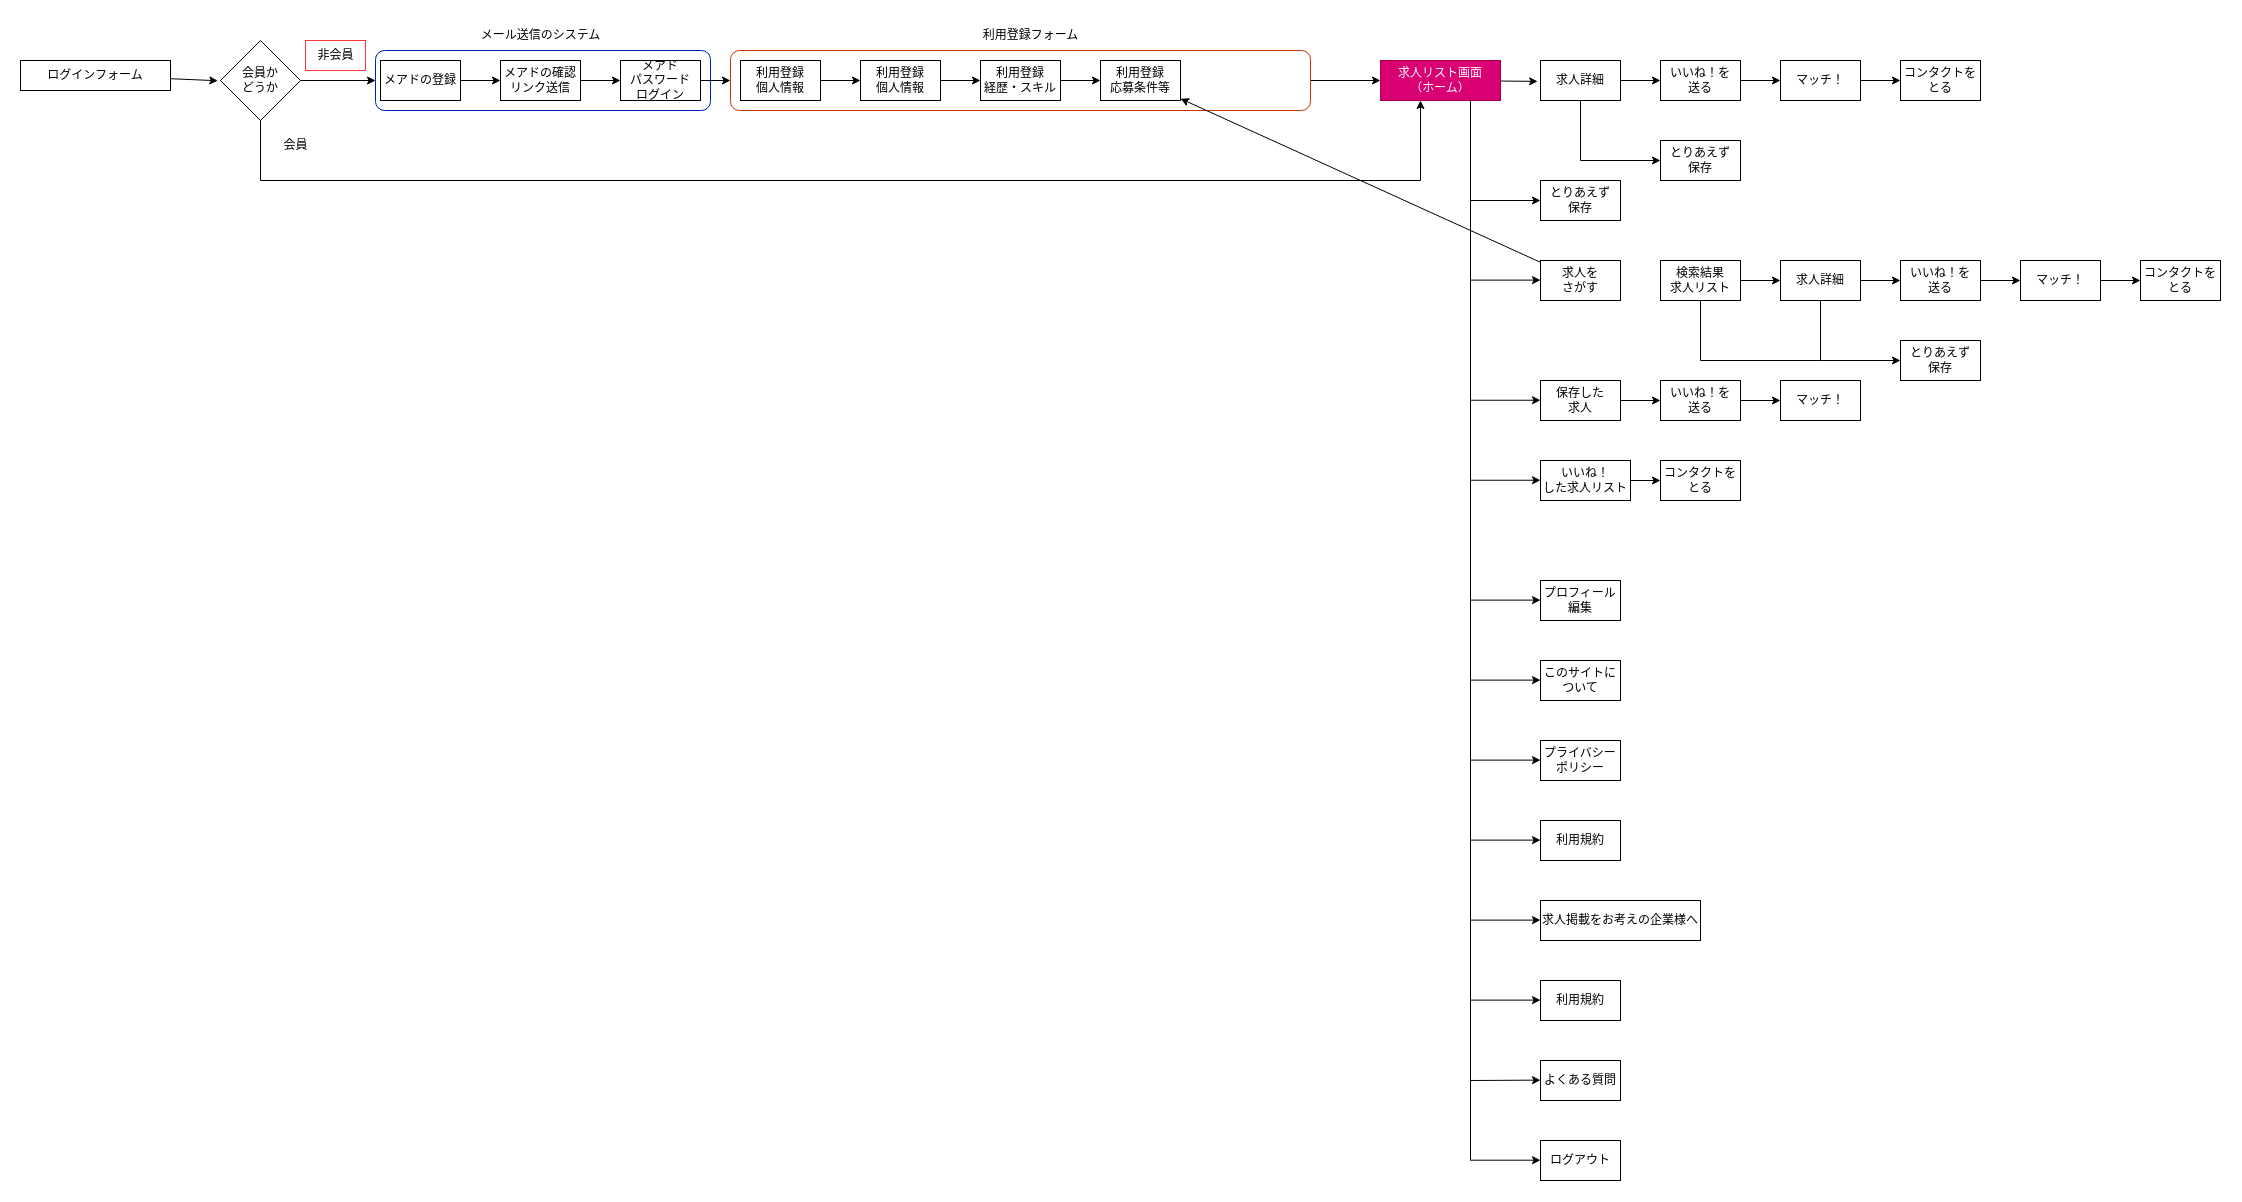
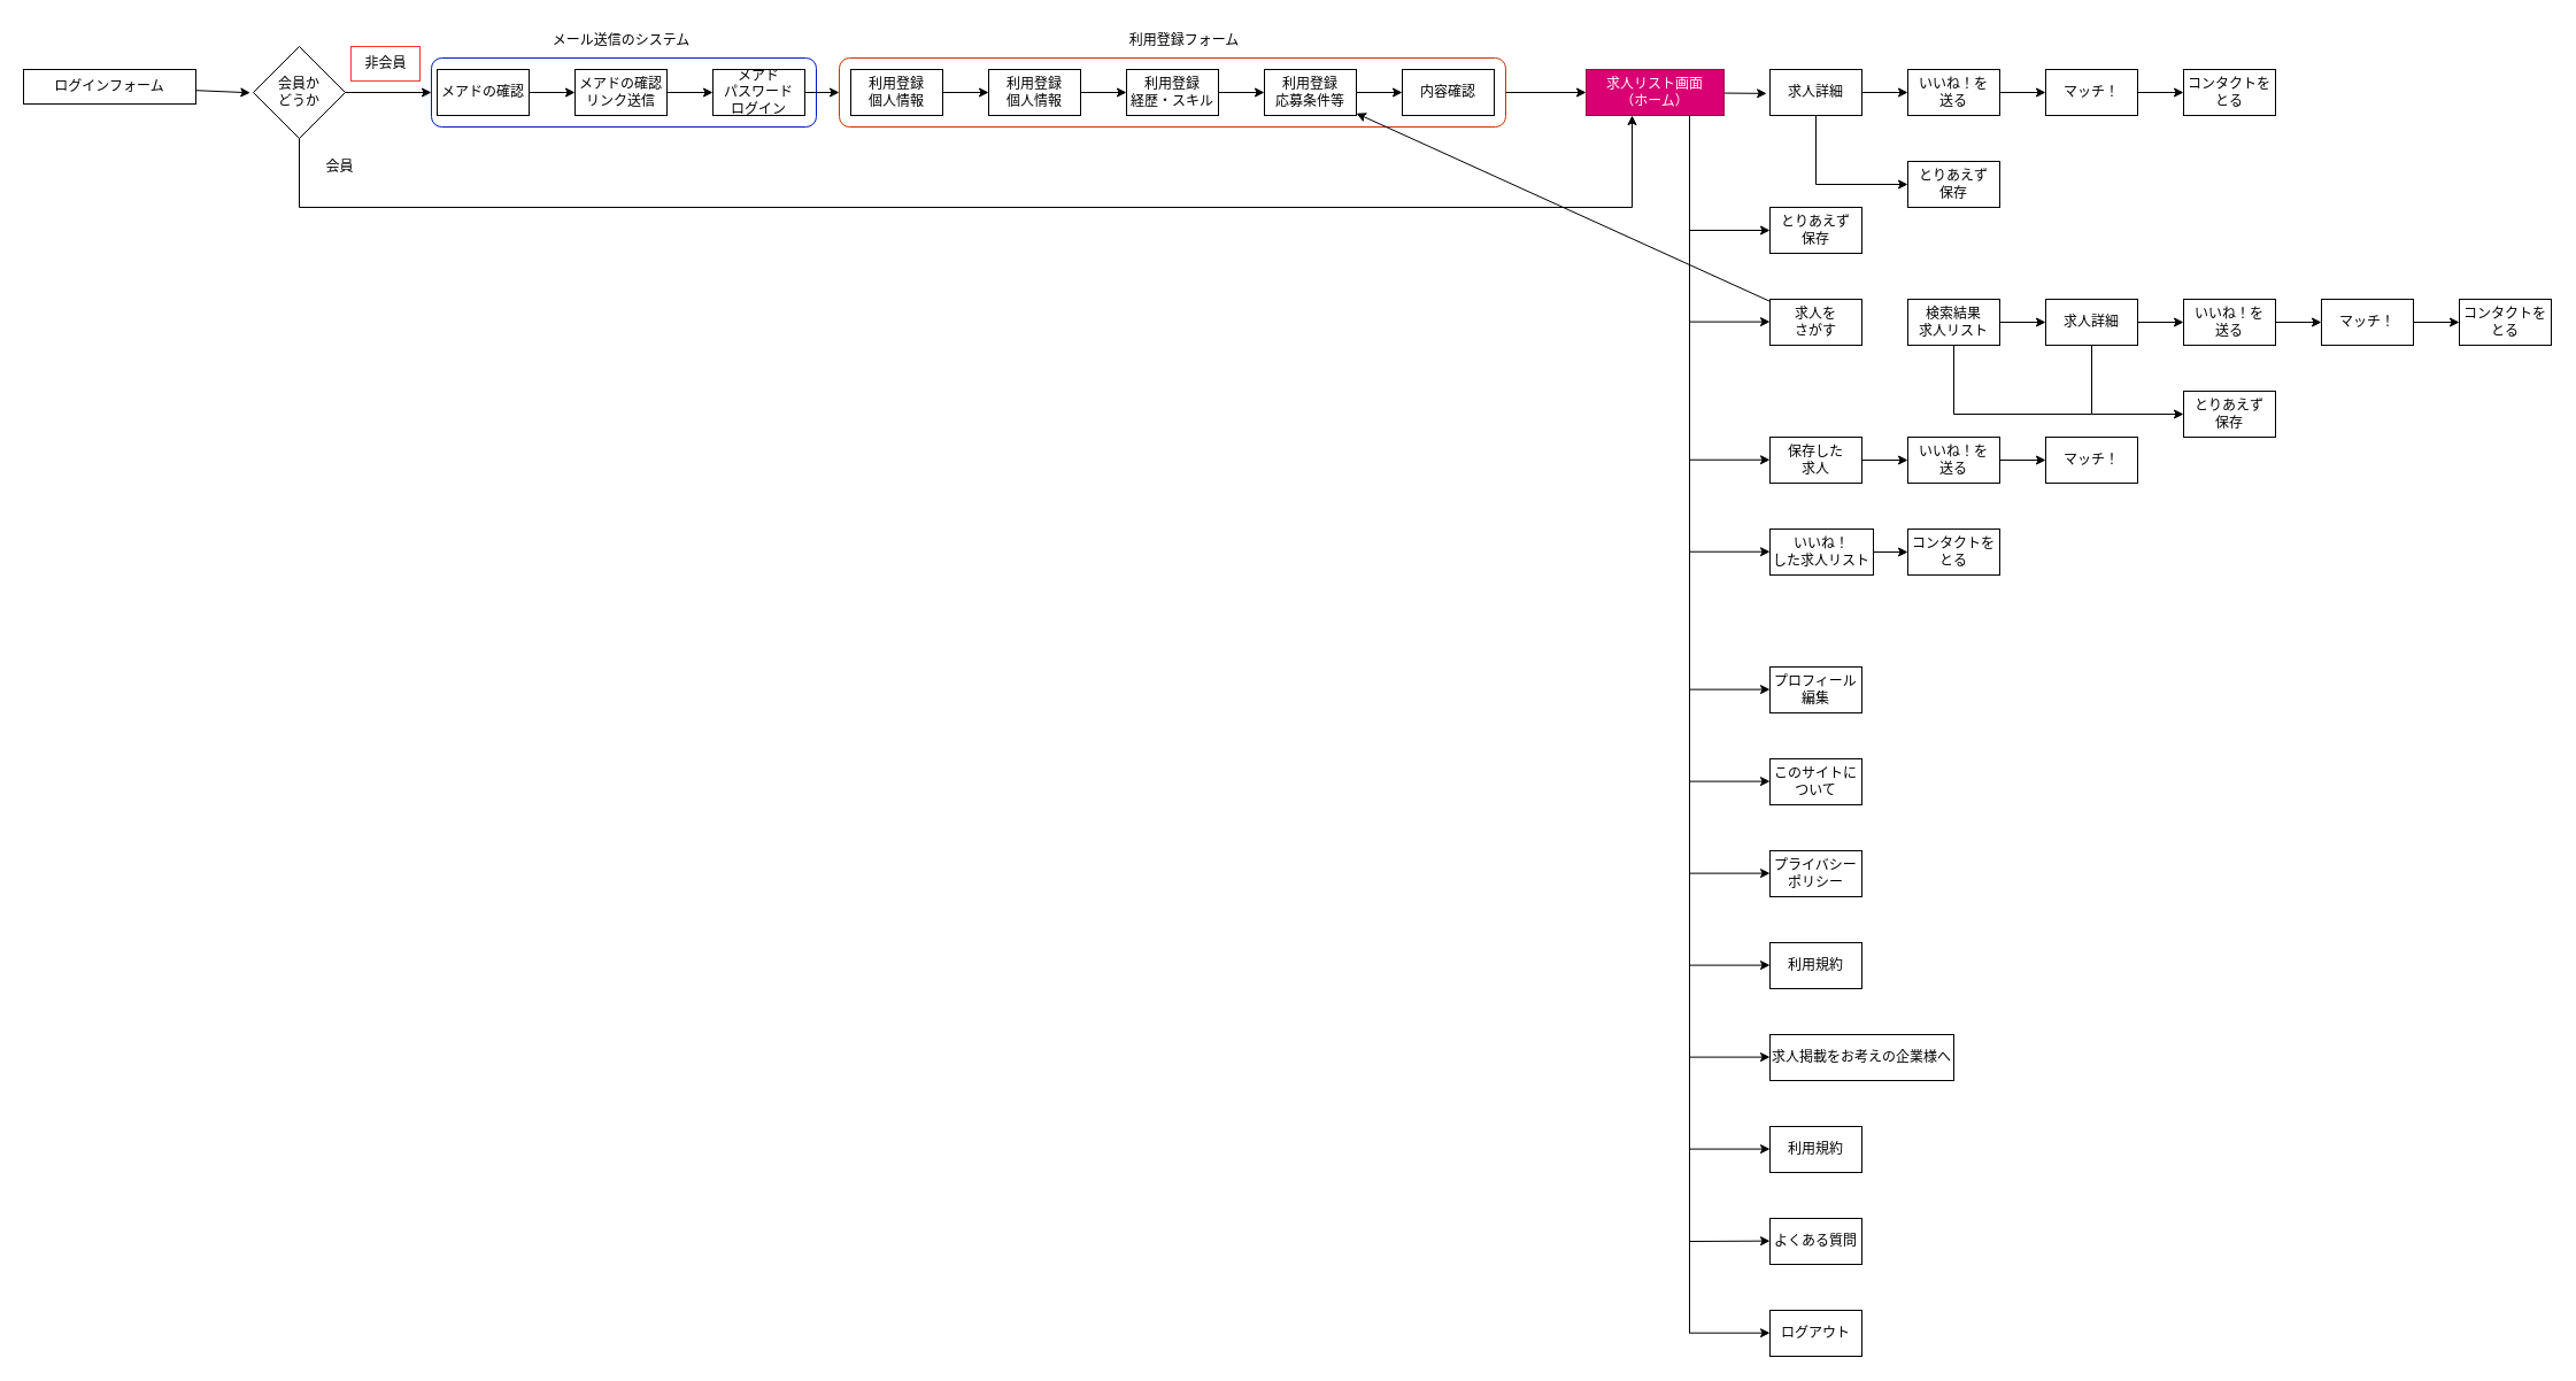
- <mxCell id="8" value="メアドの登録" style="rounded=0;whiteSpace=wrap;html=1;" vertex="1" parent="1"><mxGeometry x="380" y="60" width="80" height="40" as="geometry" /></mxCell>
+ <mxCell id="8" value="メアドの確認" style="rounded=0;whiteSpace=wrap;html=1;" vertex="1" parent="1"><mxGeometry x="380" y="60" width="80" height="40" as="geometry" /></mxCell>
+ <mxCell id="17" style="edgeStyle=none;html=1;entryX=0;entryY=0.5;entryDx=0;entryDy=0;" edge="1" parent="1" source="18" target="19"><mxGeometry relative="1" as="geometry"><mxPoint x="1200" y="80" as="targetPoint" /></mxGeometry></mxCell>
+ <mxCell id="19" value="内容確認" style="rounded=0;whiteSpace=wrap;html=1;" vertex="1" parent="1"><mxGeometry x="1220" y="60" width="80" height="40" as="geometry" /></mxCell>
